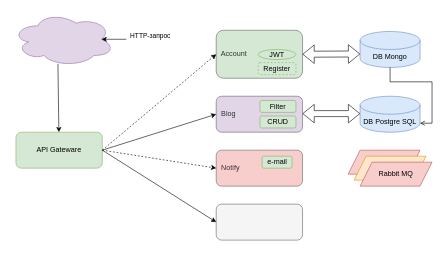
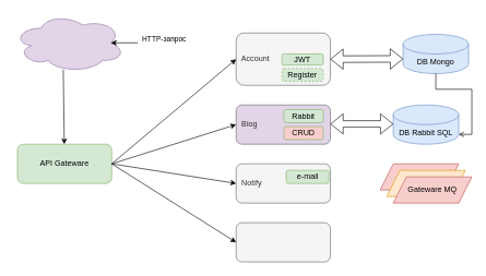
- <mxCell id="9" value="DB Mongo" style="shape=cylinder3;whiteSpace=wrap;html=1;boundedLbl=1;backgroundOutline=1;size=15;fillColor=#dae8fc;strokeColor=#6c8ebf;" parent="1" vertex="1"><mxGeometry x="600" y="52" width="100" height="60" as="geometry" /></mxCell>
+ <mxCell id="9" value="DB Mongo" style="shape=cylinder3;whiteSpace=wrap;html=1;boundedLbl=1;backgroundOutline=1;size=15;fillColor=#dae8fc;strokeColor=#6c8ebf;" parent="1" vertex="1"><mxGeometry x="615" y="52" width="100" height="60" as="geometry" /></mxCell>
- <mxCell id="5" value="&amp;nbsp; Account" style="rounded=1;whiteSpace=wrap;html=1;fillColor=#d5e8d4;fontColor=#333333;strokeColor=#666666;align=left;" parent="1" vertex="1"><mxGeometry x="360" y="50" width="144" height="80" as="geometry" /></mxCell>
+ <mxCell id="5" value="&amp;nbsp; Account" style="rounded=1;whiteSpace=wrap;html=1;fillColor=#f5f5f5;fontColor=#333333;strokeColor=#666666;align=left;" parent="1" vertex="1"><mxGeometry x="360" y="50" width="144" height="80" as="geometry" /></mxCell>
- <mxCell id="22" value="JWT" style="ellipse;whiteSpace=wrap;html=1;fillColor=#d5e8d4;strokeColor=#82b366;" vertex="1" parent="1"><mxGeometry x="430" y="82" width="63" height="17" as="geometry" /></mxCell>
+ <mxCell id="22" value="JWT" style="rounded=1;whiteSpace=wrap;html=1;fillColor=#d5e8d4;strokeColor=#82b366;" vertex="1" parent="1"><mxGeometry x="430" y="82" width="63" height="17" as="geometry" /></mxCell>
- <mxCell id="17" value="" style="endArrow=classic;html=1;rounded=0;exitX=1;exitY=0.5;exitDx=0;exitDy=0;entryX=0;entryY=0.5;entryDx=0;entryDy=0;dashed=1;" edge="1" parent="1" source="4" target="5"><mxGeometry width="50" height="50" relative="1" as="geometry"><mxPoint x="350" y="280" as="sourcePoint" /><mxPoint x="400" y="230" as="targetPoint" /></mxGeometry></mxCell>
+ <mxCell id="17" value="" style="endArrow=classic;html=1;rounded=0;exitX=1;exitY=0.5;exitDx=0;exitDy=0;entryX=0;entryY=0.5;entryDx=0;entryDy=0;" edge="1" parent="1" source="4" target="5"><mxGeometry width="50" height="50" relative="1" as="geometry"><mxPoint x="350" y="280" as="sourcePoint" /><mxPoint x="400" y="230" as="targetPoint" /></mxGeometry></mxCell>
- <mxCell id="25" value="Filter" style="rounded=1;whiteSpace=wrap;html=1;fillColor=#d5e8d4;strokeColor=#82b366;" vertex="1" parent="1"><mxGeometry x="433" y="167" width="60" height="20" as="geometry" /></mxCell>
+ <mxCell id="25" value="Rabbit" style="rounded=1;whiteSpace=wrap;html=1;fillColor=#d5e8d4;strokeColor=#82b366;" vertex="1" parent="1"><mxGeometry x="433" y="167" width="60" height="20" as="geometry" /></mxCell>
- <mxCell id="26" value="CRUD" style="rounded=1;whiteSpace=wrap;html=1;fillColor=#d5e8d4;strokeColor=#82b366;" vertex="1" parent="1"><mxGeometry x="433" y="193" width="60" height="20" as="geometry" /></mxCell>
+ <mxCell id="26" value="CRUD" style="rounded=1;whiteSpace=wrap;html=1;fillColor=#f8cecc;strokeColor=#82b366;" vertex="1" parent="1"><mxGeometry x="433" y="193" width="60" height="20" as="geometry" /></mxCell>
- <mxCell id="11" value="DB Postgre SQL" style="shape=cylinder3;whiteSpace=wrap;html=1;boundedLbl=1;backgroundOutline=1;size=15;fillColor=#dae8fc;strokeColor=#6c8ebf;" parent="1" vertex="1"><mxGeometry x="600" y="160" width="100" height="60" as="geometry" /></mxCell>
+ <mxCell id="11" value="DB Rabbit SQL" style="shape=cylinder3;whiteSpace=wrap;html=1;boundedLbl=1;backgroundOutline=1;size=15;fillColor=#dae8fc;strokeColor=#6c8ebf;" parent="1" vertex="1"><mxGeometry x="600" y="160" width="100" height="60" as="geometry" /></mxCell>
- <mxCell id="19" value="" style="endArrow=classic;html=1;rounded=0;exitX=1;exitY=0.5;exitDx=0;exitDy=0;entryX=0;entryY=0.5;entryDx=0;entryDy=0;dashed=1;" edge="1" parent="1" source="4" target="7"><mxGeometry width="50" height="50" relative="1" as="geometry"><mxPoint x="180" y="170" as="sourcePoint" /><mxPoint x="390" y="200" as="targetPoint" /></mxGeometry></mxCell>
+ <mxCell id="19" value="" style="endArrow=classic;html=1;rounded=0;exitX=1;exitY=0.5;exitDx=0;exitDy=0;entryX=0;entryY=0.5;entryDx=0;entryDy=0;" edge="1" parent="1" source="4" target="7"><mxGeometry width="50" height="50" relative="1" as="geometry"><mxPoint x="180" y="170" as="sourcePoint" /><mxPoint x="390" y="200" as="targetPoint" /></mxGeometry></mxCell>
- <mxCell id="21" value="e-mail" style="rounded=1;whiteSpace=wrap;html=1;fillColor=#d5e8d4;strokeColor=#82b366;" vertex="1" parent="1"><mxGeometry x="436.5" y="260" width="50" height="20" as="geometry" /></mxCell>
+ <mxCell id="21" value="e-mail" style="rounded=1;whiteSpace=wrap;html=1;fillColor=#d5e8d4;strokeColor=#82b366;" vertex="1" parent="1"><mxGeometry x="436.5" y="260" width="65" height="20" as="geometry" /></mxCell>
- <mxCell id="7" value="&lt;div style=&quot;&quot;&gt;&lt;div style=&quot;&quot;&gt;&amp;nbsp; Notify&lt;/div&gt;&lt;/div&gt;" style="rounded=1;whiteSpace=wrap;html=1;fillColor=#f8cecc;fontColor=#333333;strokeColor=#666666;align=left;" parent="1" vertex="1"><mxGeometry x="360" y="250" width="144" height="60" as="geometry" /></mxCell>
+ <mxCell id="7" value="&lt;div style=&quot;&quot;&gt;&lt;div style=&quot;&quot;&gt;&amp;nbsp; Notify&lt;/div&gt;&lt;/div&gt;" style="rounded=1;whiteSpace=wrap;html=1;fillColor=#f5f5f5;fontColor=#333333;strokeColor=#666666;align=left;" parent="1" vertex="1"><mxGeometry x="360" y="250" width="144" height="60" as="geometry" /></mxCell>
- <mxCell id="15" value="Rabbit MQ" style="shape=parallelogram;perimeter=parallelogramPerimeter;whiteSpace=wrap;html=1;fixedSize=1;fillColor=#f8cecc;strokeColor=#b85450;" parent="1" vertex="1"><mxGeometry x="600" y="270" width="120" height="40" as="geometry" /></mxCell>
+ <mxCell id="15" value="Gateware MQ" style="shape=parallelogram;perimeter=parallelogramPerimeter;whiteSpace=wrap;html=1;fixedSize=1;fillColor=#f8cecc;strokeColor=#b85450;" parent="1" vertex="1"><mxGeometry x="600" y="270" width="120" height="40" as="geometry" /></mxCell>
